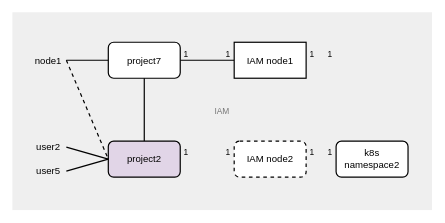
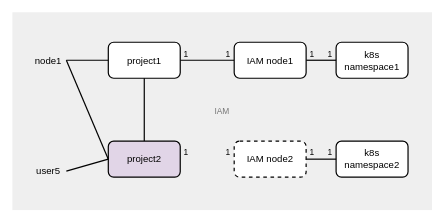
- <mxCell id="8" value="project7" style="rounded=1;whiteSpace=wrap;html=1;fontSize=16;strokeWidth=2;" parent="1" vertex="1"><mxGeometry x="180" y="70" width="120" height="60" as="geometry" /></mxCell>
+ <mxCell id="8" value="project1" style="rounded=1;whiteSpace=wrap;html=1;fontSize=16;strokeWidth=2;" parent="1" vertex="1"><mxGeometry x="180" y="70" width="120" height="60" as="geometry" /></mxCell>
- <mxCell id="17" value="IAM node1" style="whiteSpace=wrap;html=1;fontSize=16;strokeWidth=2;rounded=0;" parent="1" vertex="1"><mxGeometry x="390" y="70" width="120" height="60" as="geometry" /></mxCell>
+ <mxCell id="17" value="IAM node1" style="rounded=1;whiteSpace=wrap;html=1;fontSize=16;strokeWidth=2;" parent="1" vertex="1"><mxGeometry x="390" y="70" width="120" height="60" as="geometry" /></mxCell>
+ <mxCell id="16" value="" style="edgeStyle=orthogonalEdgeStyle;rounded=0;orthogonalLoop=1;jettySize=auto;html=1;endArrow=none;endFill=0;strokeWidth=2;" parent="1" source="17" target="11" edge="1"><mxGeometry relative="1" as="geometry" /></mxCell>
+ <mxCell id="11" value="k8s &lt;br&gt;namespace1" style="rounded=1;whiteSpace=wrap;html=1;fontSize=16;strokeWidth=2;" parent="1" vertex="1"><mxGeometry x="560" y="70" width="120" height="60" as="geometry" /></mxCell>
- <mxCell id="13" value="" style="endArrow=none;html=1;rounded=0;fontSize=16;exitX=1;exitY=0.5;exitDx=0;exitDy=0;entryX=0;entryY=0.5;entryDx=0;entryDy=0;strokeWidth=2;dashed=1;" parent="1" source="4" target="10" edge="1"><mxGeometry width="50" height="50" relative="1" as="geometry"><mxPoint x="20" y="75" as="sourcePoint" /><mxPoint x="70" y="25" as="targetPoint" /></mxGeometry></mxCell>
+ <mxCell id="13" value="" style="endArrow=none;html=1;rounded=0;fontSize=16;exitX=1;exitY=0.5;exitDx=0;exitDy=0;entryX=0;entryY=0.5;entryDx=0;entryDy=0;strokeWidth=2;" parent="1" source="4" target="10" edge="1"><mxGeometry width="50" height="50" relative="1" as="geometry"><mxPoint x="20" y="75" as="sourcePoint" /><mxPoint x="70" y="25" as="targetPoint" /></mxGeometry></mxCell>
- <mxCell id="5" value="user2" style="text;html=1;strokeColor=none;fillColor=none;align=center;verticalAlign=middle;whiteSpace=wrap;rounded=0;fontSize=16;" parent="1" vertex="1"><mxGeometry x="50" y="230" width="60" height="30" as="geometry" /></mxCell>
- <mxCell id="14" value="" style="endArrow=none;html=1;rounded=0;fontSize=16;exitX=1;exitY=0.5;exitDx=0;exitDy=0;entryX=0;entryY=0.5;entryDx=0;entryDy=0;strokeWidth=2;" parent="1" source="5" target="10" edge="1"><mxGeometry width="50" height="50" relative="1" as="geometry"><mxPoint x="120" y="155" as="sourcePoint" /><mxPoint x="220" y="155" as="targetPoint" /></mxGeometry></mxCell>
+ <mxCell id="18" value="" style="edgeStyle=orthogonalEdgeStyle;rounded=0;orthogonalLoop=1;jettySize=auto;html=1;endArrow=none;endFill=0;strokeWidth=2;" parent="1" source="19" target="12" edge="1"><mxGeometry relative="1" as="geometry" /></mxCell>
